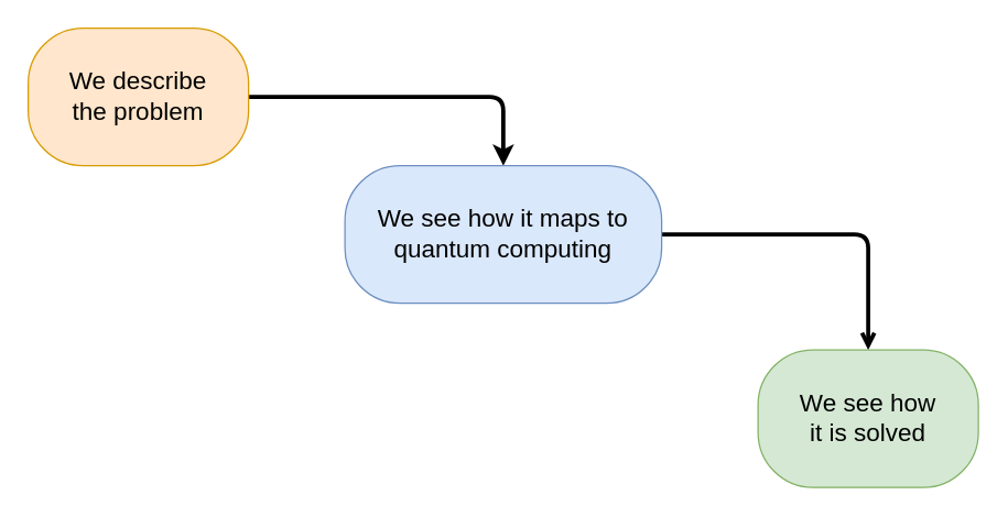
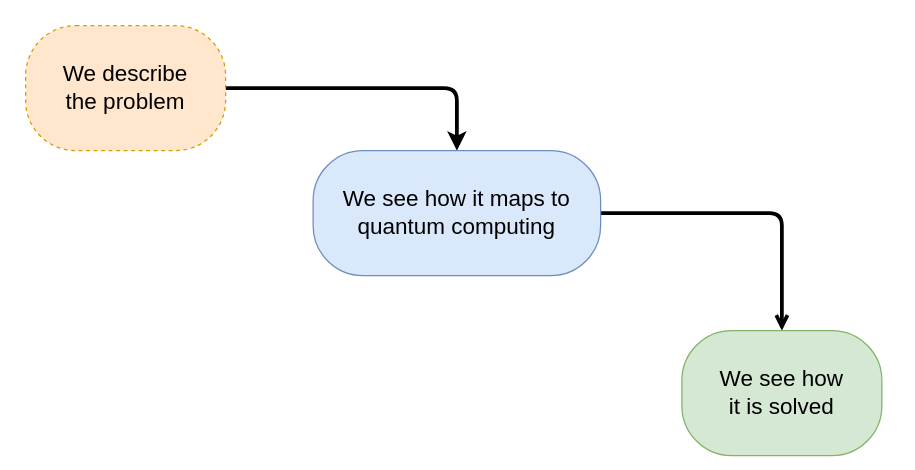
- <mxCell id="3" value="&lt;font style=&quot;font-size: 18px;&quot;&gt;We describe&lt;/font&gt;&lt;div&gt;&lt;font style=&quot;font-size: 18px;&quot;&gt;the problem&lt;/font&gt;&lt;/div&gt;" style="rounded=1;whiteSpace=wrap;html=1;arcSize=40;fillColor=#ffe6cc;strokeColor=#d79b00;" vertex="1" parent="1"><mxGeometry x="20" y="20" width="160" height="100" as="geometry" /></mxCell>
+ <mxCell id="3" value="&lt;font style=&quot;font-size: 18px;&quot;&gt;We describe&lt;/font&gt;&lt;div&gt;&lt;font style=&quot;font-size: 18px;&quot;&gt;the problem&lt;/font&gt;&lt;/div&gt;" style="rounded=1;whiteSpace=wrap;html=1;arcSize=40;fillColor=#ffe6cc;strokeColor=#d79b00;dashed=1;" vertex="1" parent="1"><mxGeometry x="20" y="20" width="160" height="100" as="geometry" /></mxCell>
- <mxCell id="6" value="&lt;span style=&quot;font-size: 18px;&quot;&gt;We see how&lt;/span&gt;&lt;div&gt;&lt;span style=&quot;font-size: 18px;&quot;&gt;it is solved&lt;/span&gt;&lt;/div&gt;" style="rounded=1;whiteSpace=wrap;html=1;arcSize=40;fillColor=#d5e8d4;strokeColor=#82b366;" vertex="1" parent="1"><mxGeometry x="550" y="254" width="160" height="100" as="geometry" /></mxCell>
+ <mxCell id="6" value="&lt;span style=&quot;font-size: 18px;&quot;&gt;We see how&lt;/span&gt;&lt;div&gt;&lt;span style=&quot;font-size: 18px;&quot;&gt;it is solved&lt;/span&gt;&lt;/div&gt;" style="rounded=1;whiteSpace=wrap;html=1;arcSize=40;fillColor=#d5e8d4;strokeColor=#82b366;" vertex="1" parent="1"><mxGeometry x="545" y="264" width="160" height="100" as="geometry" /></mxCell>
